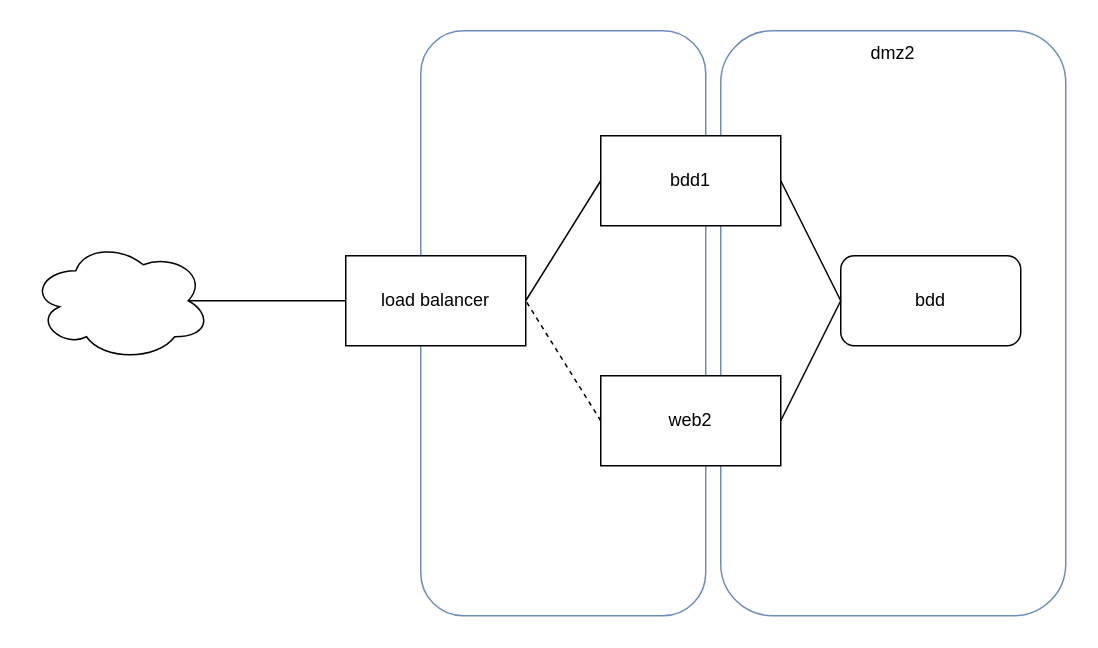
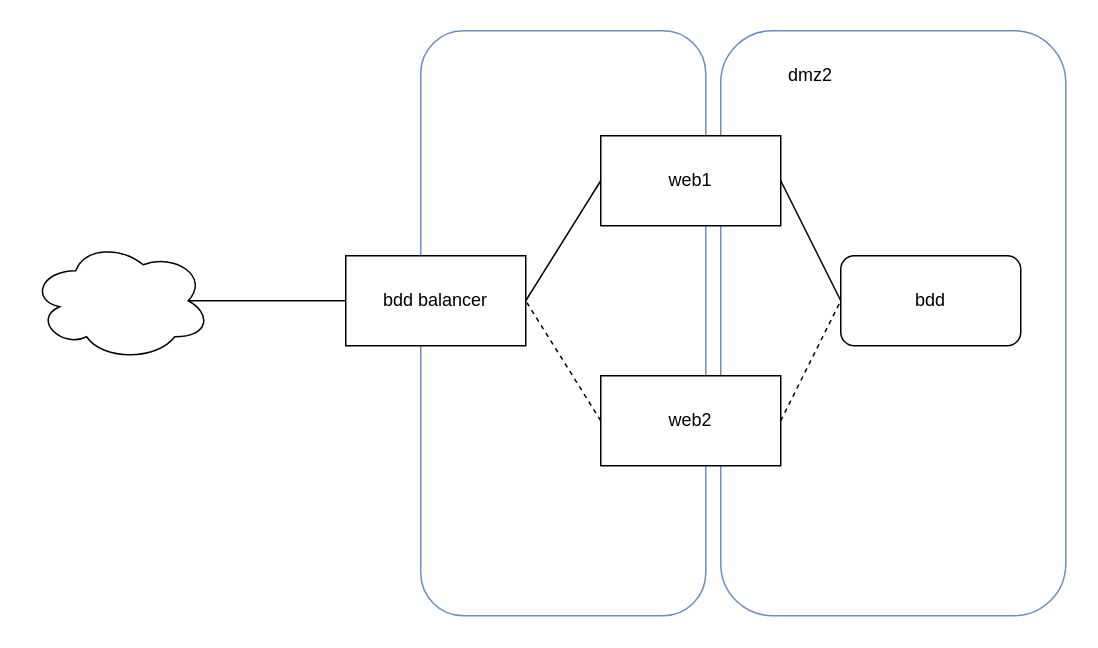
- <mxCell id="14" value="&lt;div&gt;dmz2&lt;/div&gt;" style="text;html=1;strokeColor=none;fillColor=none;align=center;verticalAlign=middle;whiteSpace=wrap;rounded=0;" vertex="1" parent="1"><mxGeometry x="565" y="20" width="60" height="30" as="geometry" /></mxCell>
+ <mxCell id="14" value="&lt;div&gt;dmz2&lt;/div&gt;" style="text;html=1;strokeColor=none;fillColor=none;align=center;verticalAlign=middle;whiteSpace=wrap;rounded=0;" vertex="1" parent="1"><mxGeometry x="510" y="35" width="60" height="30" as="geometry" /></mxCell>
- <mxCell id="6" value="bdd1" style="rounded=0;whiteSpace=wrap;html=1;" vertex="1" parent="1"><mxGeometry x="400" y="90" width="120" height="60" as="geometry" /></mxCell>
+ <mxCell id="6" value="web1" style="rounded=0;whiteSpace=wrap;html=1;" vertex="1" parent="1"><mxGeometry x="400" y="90" width="120" height="60" as="geometry" /></mxCell>
- <mxCell id="5" value="load balancer" style="rounded=0;whiteSpace=wrap;html=1;" vertex="1" parent="1"><mxGeometry x="230" y="170" width="120" height="60" as="geometry" /></mxCell>
+ <mxCell id="5" value="bdd balancer" style="rounded=0;whiteSpace=wrap;html=1;" vertex="1" parent="1"><mxGeometry x="230" y="170" width="120" height="60" as="geometry" /></mxCell>
- <mxCell id="12" value="" style="endArrow=none;html=1;rounded=0;entryX=0;entryY=0.5;entryDx=0;entryDy=0;exitX=1;exitY=0.5;exitDx=0;exitDy=0;" edge="1" parent="1" source="7" target="8"><mxGeometry width="50" height="50" relative="1" as="geometry"><mxPoint x="580" y="260" as="sourcePoint" /><mxPoint x="630" y="210" as="targetPoint" /></mxGeometry></mxCell>
+ <mxCell id="12" value="" style="endArrow=none;html=1;rounded=0;entryX=0;entryY=0.5;entryDx=0;entryDy=0;exitX=1;exitY=0.5;exitDx=0;exitDy=0;dashed=1;" edge="1" parent="1" source="7" target="8"><mxGeometry width="50" height="50" relative="1" as="geometry"><mxPoint x="580" y="260" as="sourcePoint" /><mxPoint x="630" y="210" as="targetPoint" /></mxGeometry></mxCell>
